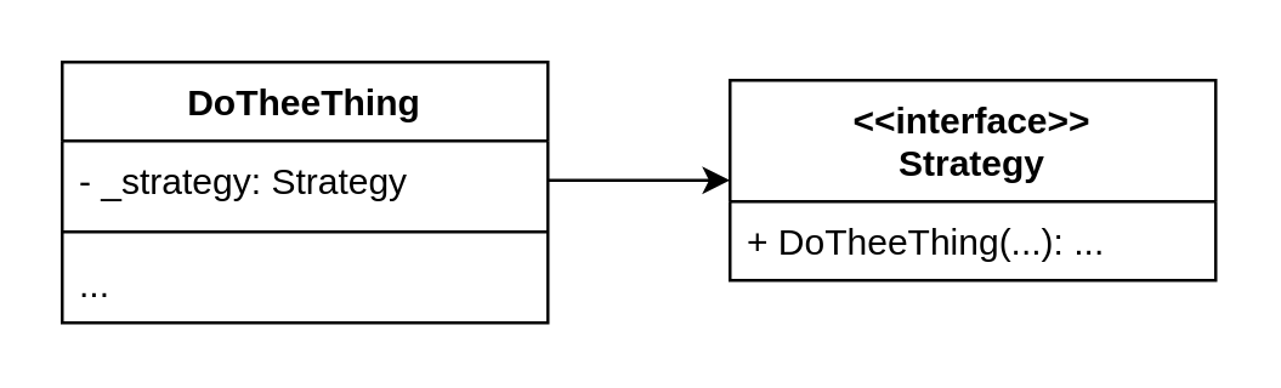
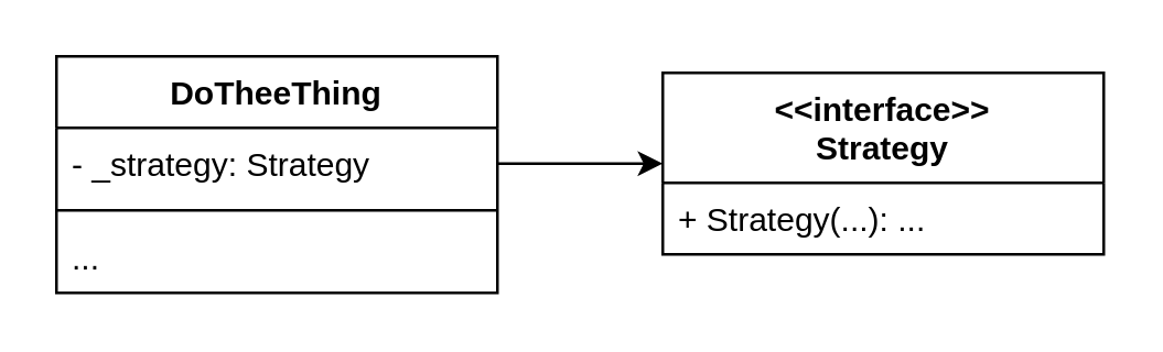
- <mxCell id="8" value="+ DoTheeThing(...): ..." style="text;strokeColor=none;fillColor=none;align=left;verticalAlign=top;spacingLeft=4;spacingRight=4;overflow=hidden;rotatable=0;points=[[0,0.5],[1,0.5]];portConstraint=eastwest;" vertex="1" parent="7"><mxGeometry y="40" width="160" height="26" as="geometry" /></mxCell>
+ <mxCell id="8" value="+ Strategy(...): ..." style="text;strokeColor=none;fillColor=none;align=left;verticalAlign=top;spacingLeft=4;spacingRight=4;overflow=hidden;rotatable=0;points=[[0,0.5],[1,0.5]];portConstraint=eastwest;" vertex="1" parent="7"><mxGeometry y="40" width="160" height="26" as="geometry" /></mxCell>
